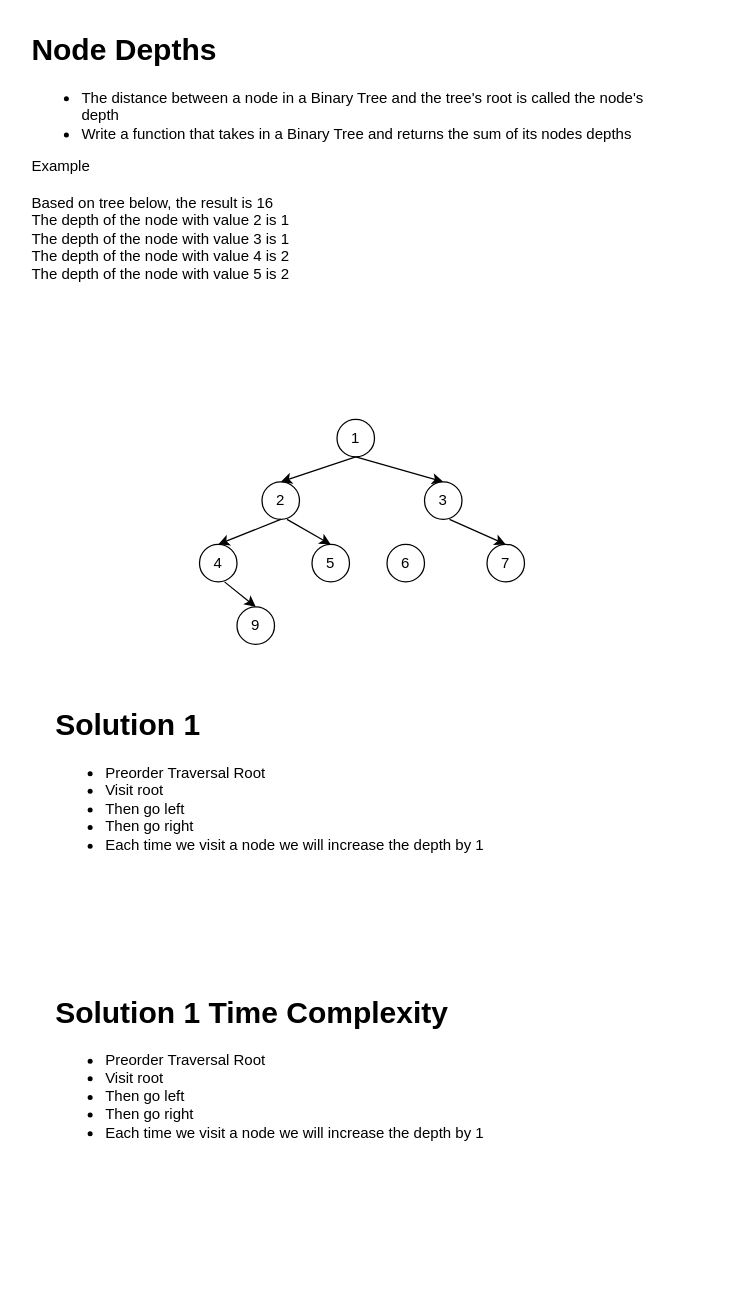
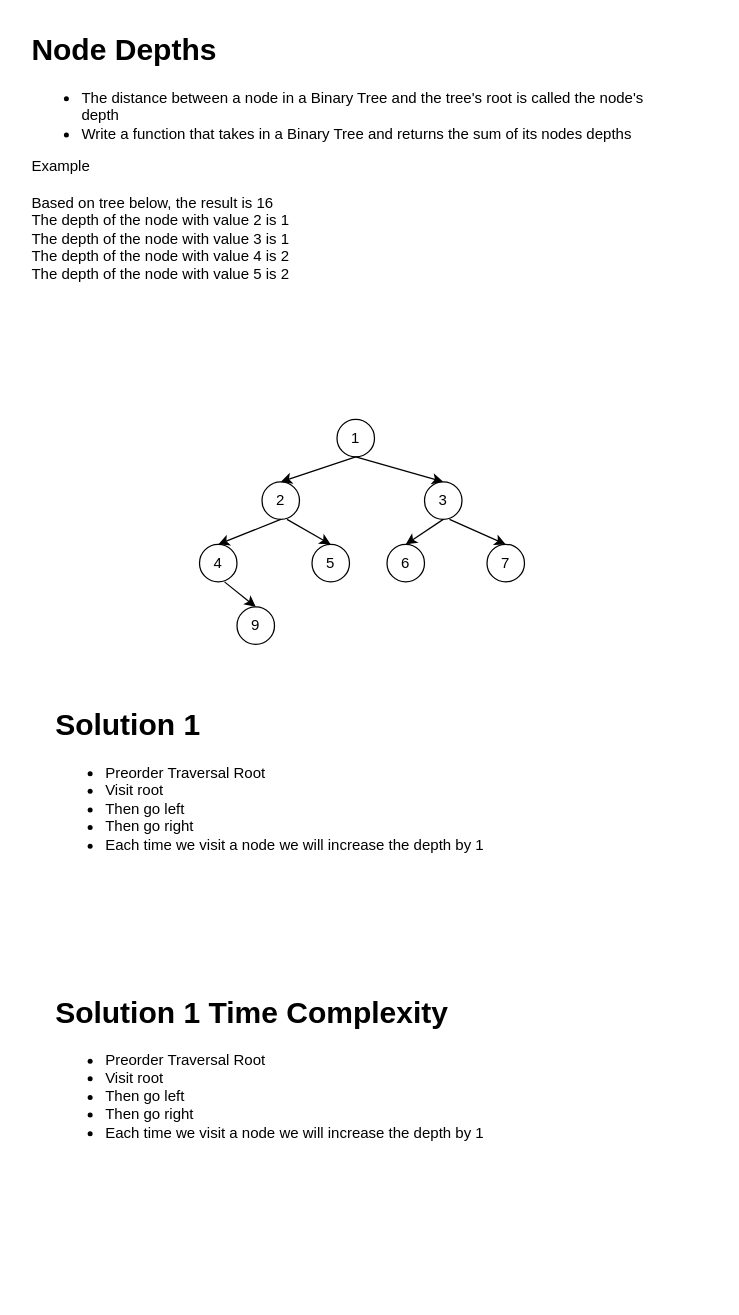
+ <mxCell id="16" value="" style="endArrow=classic;html=1;rounded=0;exitX=0.5;exitY=1;exitDx=0;exitDy=0;entryX=0.5;entryY=0;entryDx=0;entryDy=0;" edge="1" parent="1" source="8" target="9"><mxGeometry width="50" height="50" relative="1" as="geometry"><mxPoint x="274" y="465" as="sourcePoint" /><mxPoint x="329" y="435" as="targetPoint" /></mxGeometry></mxCell>
